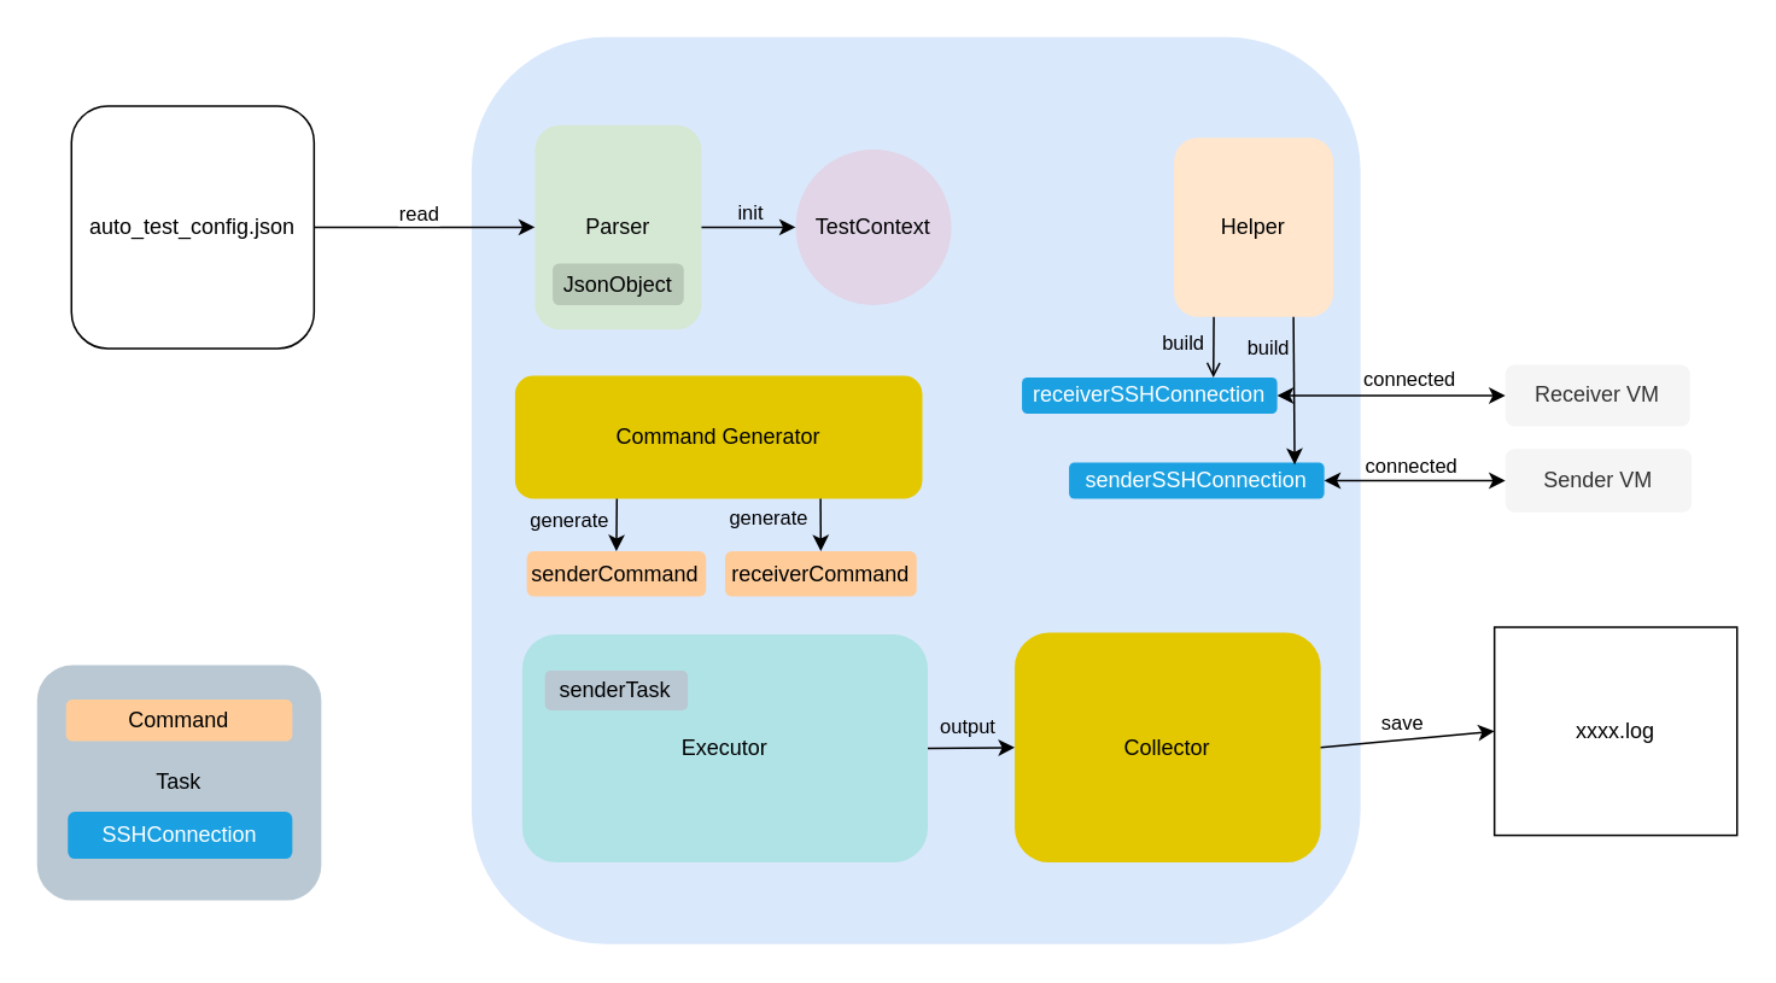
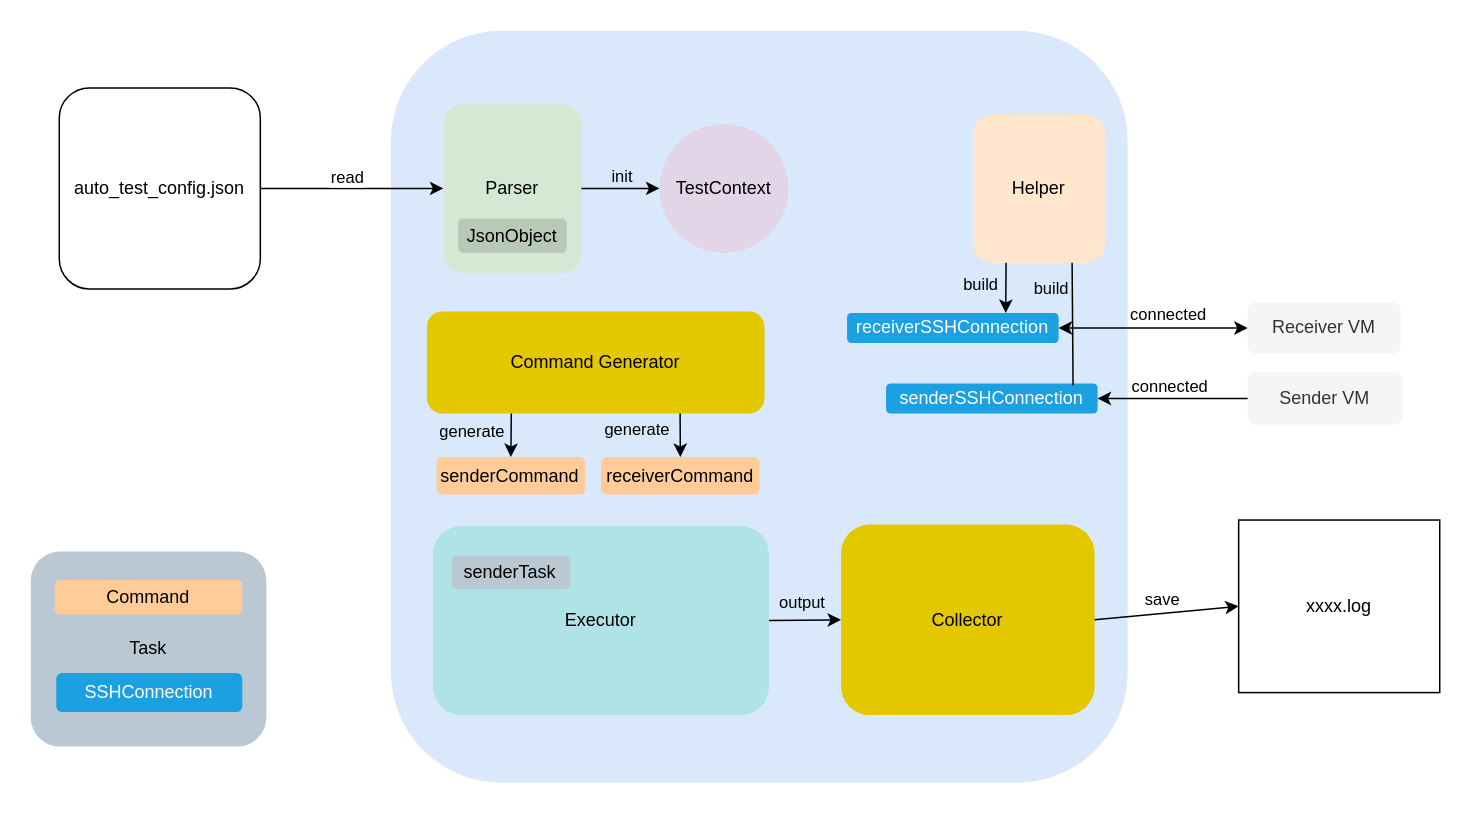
- <mxCell id="17" value="" style="endArrow=open;html=1;rounded=0;exitX=0.25;exitY=1;exitDx=0;exitDy=0;entryX=0.75;entryY=0;entryDx=0;entryDy=0;" edge="1" parent="1" source="12" target="16"><mxGeometry width="50" height="50" relative="1" as="geometry"><mxPoint x="850" y="345" as="sourcePoint" /><mxPoint x="900" y="295" as="targetPoint" /></mxGeometry></mxCell>
+ <mxCell id="17" value="" style="endArrow=classic;html=1;rounded=0;exitX=0.25;exitY=1;exitDx=0;exitDy=0;entryX=0.75;entryY=0;entryDx=0;entryDy=0;" edge="1" parent="1" source="12" target="16"><mxGeometry width="50" height="50" relative="1" as="geometry"><mxPoint x="850" y="345" as="sourcePoint" /><mxPoint x="900" y="295" as="targetPoint" /></mxGeometry></mxCell>
- <mxCell id="19" value="" style="endArrow=classic;html=1;rounded=0;exitX=0.75;exitY=1;exitDx=0;exitDy=0;entryX=0.884;entryY=0.06;entryDx=0;entryDy=0;entryPerimeter=0;" edge="1" parent="1" source="12" target="15"><mxGeometry width="50" height="50" relative="1" as="geometry"><mxPoint x="190" y="305" as="sourcePoint" /><mxPoint x="240" y="255" as="targetPoint" /></mxGeometry></mxCell>
+ <mxCell id="19" value="" style="endArrow=none;html=1;rounded=0;exitX=0.75;exitY=1;exitDx=0;exitDy=0;entryX=0.884;entryY=0.06;entryDx=0;entryDy=0;entryPerimeter=0;" edge="1" parent="1" source="12" target="15"><mxGeometry width="50" height="50" relative="1" as="geometry"><mxPoint x="190" y="305" as="sourcePoint" /><mxPoint x="240" y="255" as="targetPoint" /></mxGeometry></mxCell>
- <mxCell id="23" value="" style="endArrow=classic;startArrow=classic;html=1;rounded=0;exitX=1;exitY=0.5;exitDx=0;exitDy=0;entryX=0;entryY=0.5;entryDx=0;entryDy=0;" edge="1" parent="1" source="15" target="13"><mxGeometry width="50" height="50" relative="1" as="geometry"><mxPoint x="808" y="303" as="sourcePoint" /><mxPoint x="815" y="247" as="targetPoint" /></mxGeometry></mxCell>
+ <mxCell id="23" value="" style="endArrow=none;startArrow=classic;html=1;rounded=0;exitX=1;exitY=0.5;exitDx=0;exitDy=0;entryX=0;entryY=0.5;entryDx=0;entryDy=0;" edge="1" parent="1" source="15" target="13"><mxGeometry width="50" height="50" relative="1" as="geometry"><mxPoint x="808" y="303" as="sourcePoint" /><mxPoint x="815" y="247" as="targetPoint" /></mxGeometry></mxCell>
